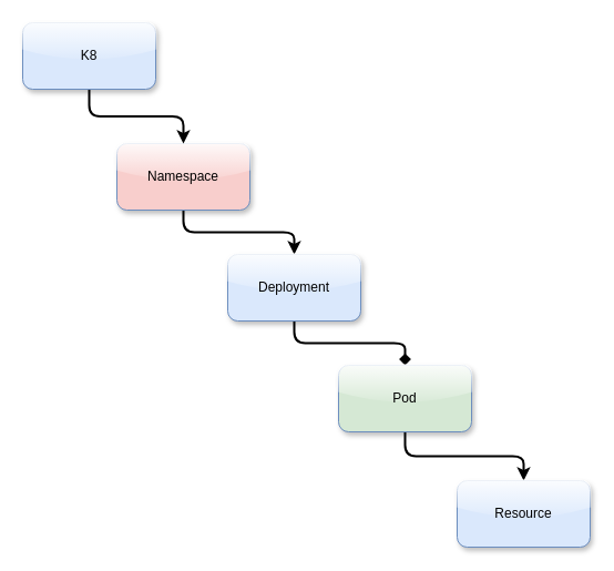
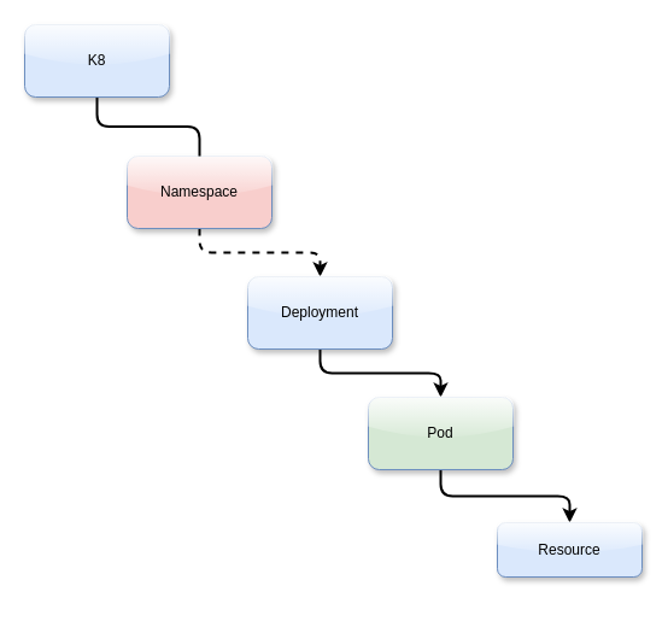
- <mxCell id="9" style="edgeStyle=orthogonalEdgeStyle;rounded=1;orthogonalLoop=1;jettySize=auto;html=1;strokeWidth=2;" edge="1" parent="1" source="10" target="3"><mxGeometry relative="1" as="geometry" /></mxCell>
+ <mxCell id="9" style="edgeStyle=orthogonalEdgeStyle;rounded=1;orthogonalLoop=1;jettySize=auto;html=1;strokeWidth=2;endArrow=none;" edge="1" parent="1" source="10" target="3"><mxGeometry relative="1" as="geometry" /></mxCell>
- <mxCell id="2" style="edgeStyle=orthogonalEdgeStyle;rounded=1;orthogonalLoop=1;jettySize=auto;html=1;strokeWidth=2;" edge="1" parent="1" source="3" target="5"><mxGeometry relative="1" as="geometry" /></mxCell>
+ <mxCell id="2" style="edgeStyle=orthogonalEdgeStyle;rounded=1;orthogonalLoop=1;jettySize=auto;html=1;strokeWidth=2;dashed=1;" edge="1" parent="1" source="3" target="5"><mxGeometry relative="1" as="geometry" /></mxCell>
- <mxCell id="4" style="edgeStyle=orthogonalEdgeStyle;rounded=1;orthogonalLoop=1;jettySize=auto;html=1;strokeWidth=2;endArrow=diamond;" edge="1" parent="1" source="5" target="7"><mxGeometry relative="1" as="geometry" /></mxCell>
+ <mxCell id="4" style="edgeStyle=orthogonalEdgeStyle;rounded=1;orthogonalLoop=1;jettySize=auto;html=1;strokeWidth=2;" edge="1" parent="1" source="5" target="7"><mxGeometry relative="1" as="geometry" /></mxCell>
- <mxCell id="8" value="Resource" style="rounded=1;whiteSpace=wrap;html=1;glass=1;shadow=1;fillColor=#dae8fc;strokeColor=#6c8ebf;" vertex="1" parent="1"><mxGeometry x="412" y="433" width="120" height="60" as="geometry" /></mxCell>
+ <mxCell id="8" value="Resource" style="rounded=1;whiteSpace=wrap;html=1;glass=1;shadow=1;fillColor=#dae8fc;strokeColor=#6c8ebf;" vertex="1" parent="1"><mxGeometry x="412" y="433" width="120" height="45" as="geometry" /></mxCell>
